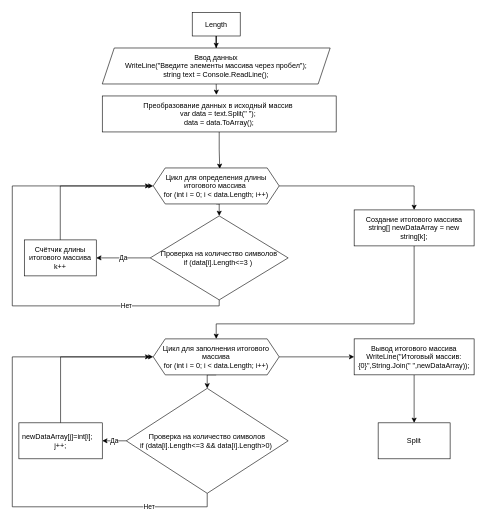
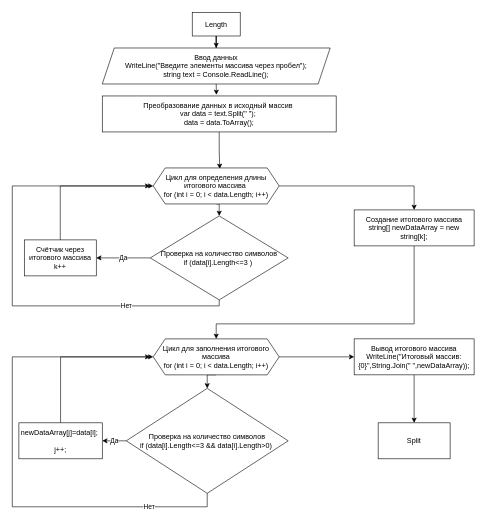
- <mxCell id="12" value="Счётчик длины итогового массива&lt;br&gt;k++" style="whiteSpace=wrap;html=1;" vertex="1" parent="1"><mxGeometry x="40" y="399" width="120" height="60" as="geometry" /></mxCell>
+ <mxCell id="12" value="Счётчик через итогового массива&lt;br&gt;k++" style="whiteSpace=wrap;html=1;" vertex="1" parent="1"><mxGeometry x="40" y="399" width="120" height="60" as="geometry" /></mxCell>
- <mxCell id="20" value="&lt;div&gt;newDataArray[j]=int[i];&amp;nbsp; &amp;nbsp;&lt;/div&gt;&lt;div&gt;&amp;nbsp; &amp;nbsp; j++;&amp;nbsp; &amp;nbsp;&amp;nbsp;&lt;/div&gt;" style="whiteSpace=wrap;html=1;" vertex="1" parent="1"><mxGeometry x="31" y="704" width="139" height="60" as="geometry" /></mxCell>
+ <mxCell id="20" value="&lt;div&gt;newDataArray[j]=data[i];&amp;nbsp; &amp;nbsp;&lt;/div&gt;&lt;div&gt;&amp;nbsp; &amp;nbsp; j++;&amp;nbsp; &amp;nbsp;&amp;nbsp;&lt;/div&gt;" style="whiteSpace=wrap;html=1;" vertex="1" parent="1"><mxGeometry x="31" y="704" width="139" height="60" as="geometry" /></mxCell>
